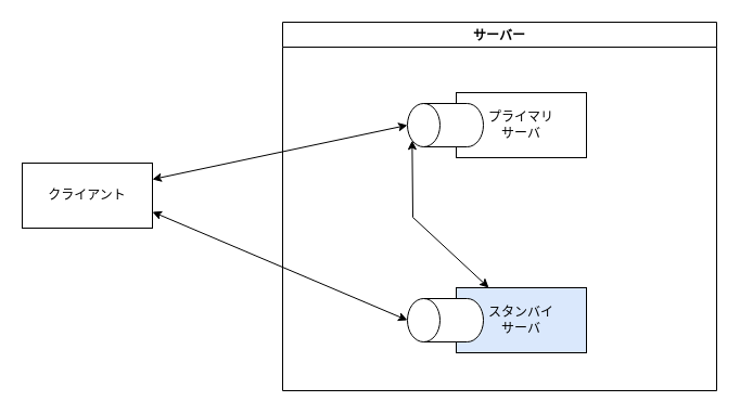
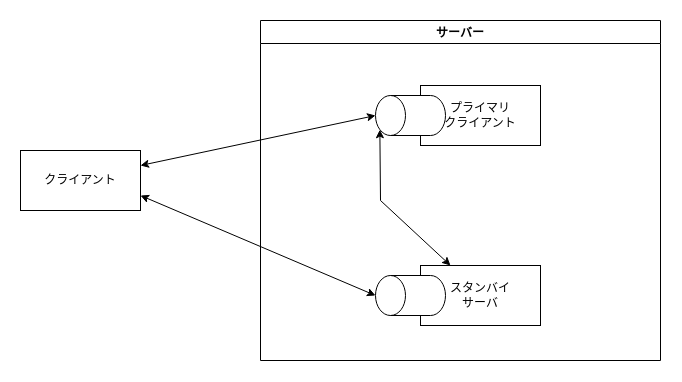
- <mxCell id="3" value="&lt;div&gt;プライマリ&lt;/div&gt;&lt;div&gt;サーバ&lt;br&gt;&lt;/div&gt;" style="rounded=0;whiteSpace=wrap;html=1;" parent="2" vertex="1"><mxGeometry x="160" y="65" width="120" height="60" as="geometry" /></mxCell>
+ <mxCell id="3" value="&lt;div&gt;プライマリ&lt;/div&gt;&lt;div&gt;クライアント&lt;br&gt;&lt;/div&gt;" style="rounded=0;whiteSpace=wrap;html=1;" parent="2" vertex="1"><mxGeometry x="160" y="65" width="120" height="60" as="geometry" /></mxCell>
- <mxCell id="5" value="&lt;div&gt;スタンバイ&lt;/div&gt;&lt;div&gt;サーバ&lt;br&gt;&lt;/div&gt;" style="rounded=0;whiteSpace=wrap;html=1;fillColor=#dae8fc;" parent="2" vertex="1"><mxGeometry x="160" y="245" width="120" height="60" as="geometry" /></mxCell>
+ <mxCell id="5" value="&lt;div&gt;スタンバイ&lt;/div&gt;&lt;div&gt;サーバ&lt;br&gt;&lt;/div&gt;" style="rounded=0;whiteSpace=wrap;html=1;" parent="2" vertex="1"><mxGeometry x="160" y="245" width="120" height="60" as="geometry" /></mxCell>
